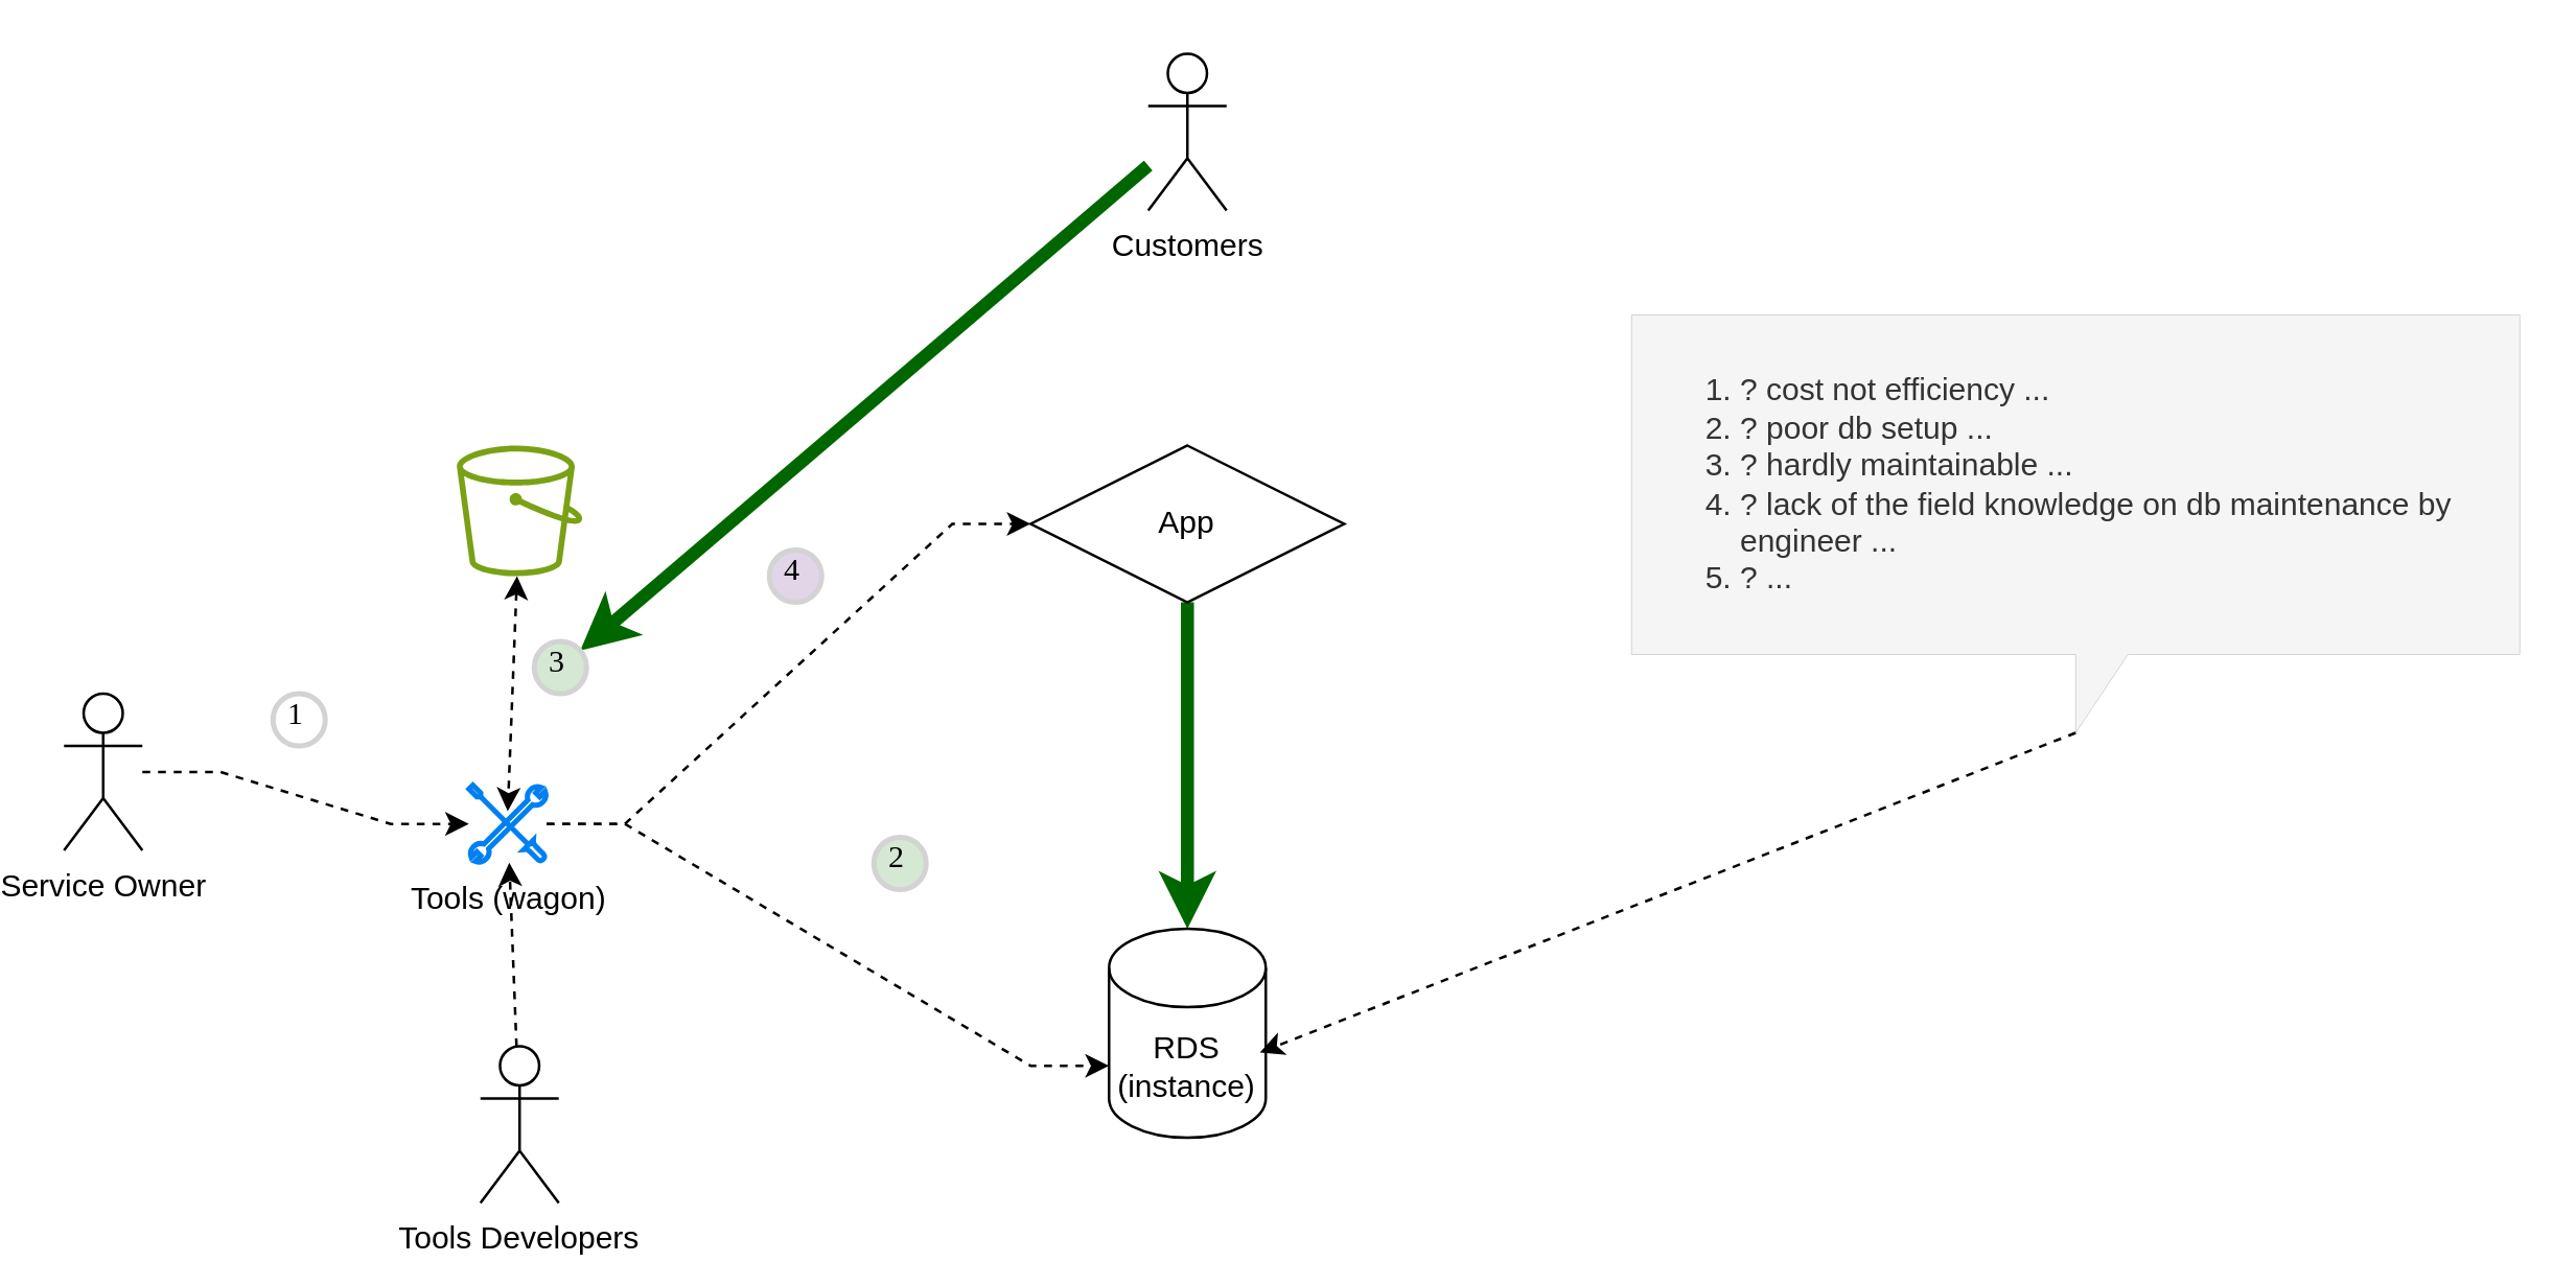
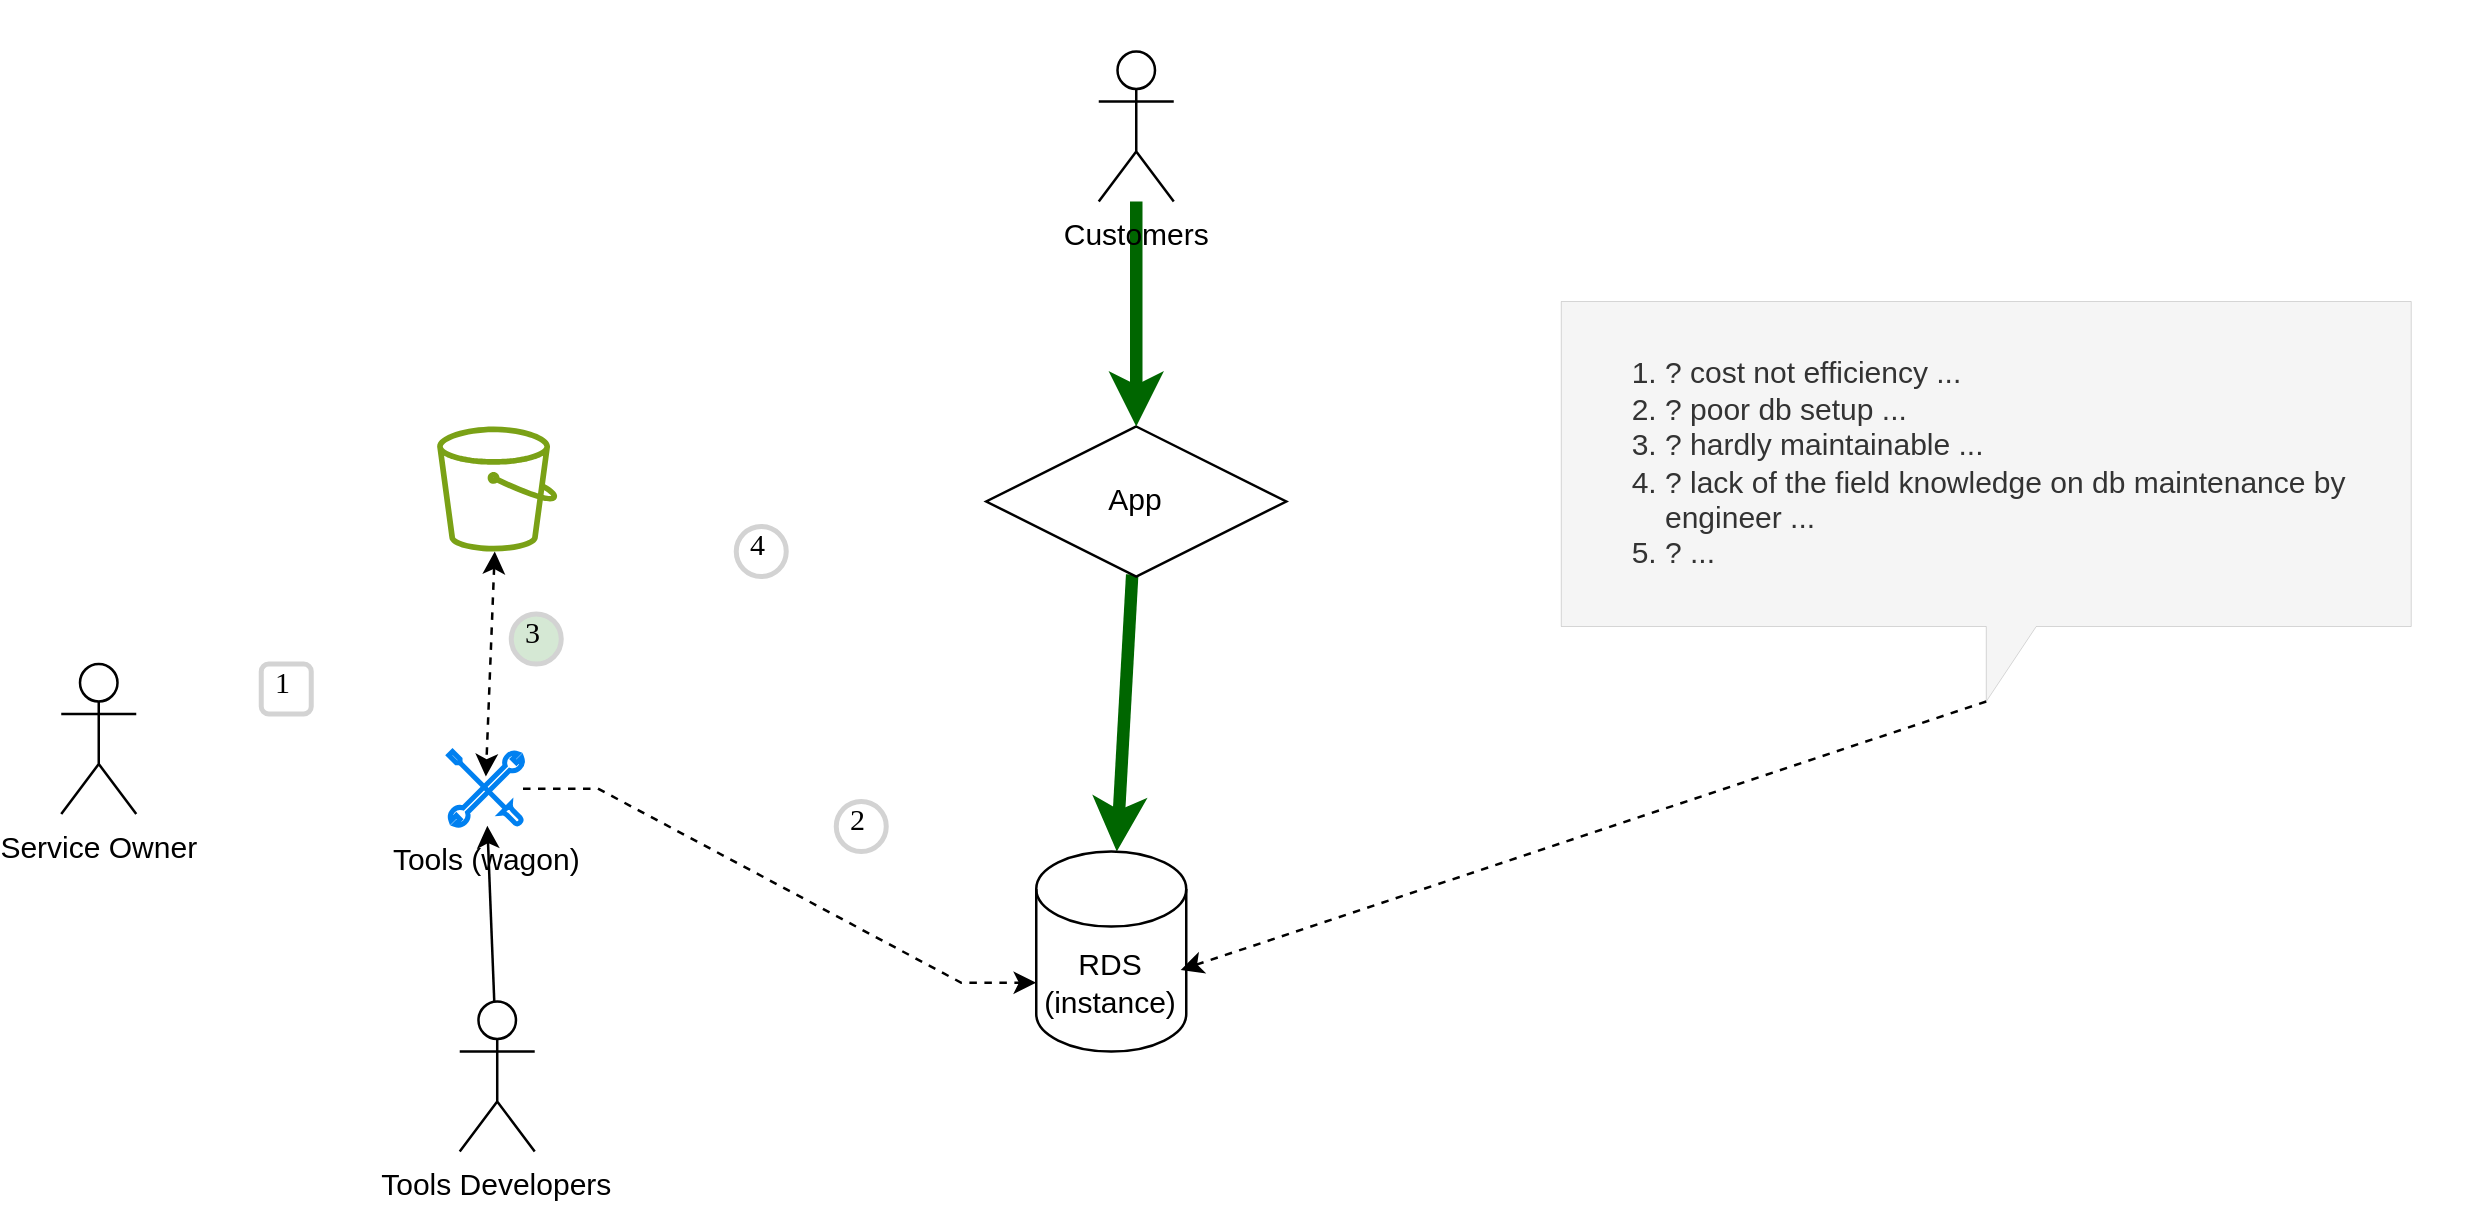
- <mxCell id="5" style="edgeStyle=none;rounded=0;orthogonalLoop=1;jettySize=auto;html=1;strokeWidth=5;strokeColor=#006600;" parent="1" source="6" target="18" edge="1"><mxGeometry relative="1" as="geometry" /></mxCell>
+ <mxCell id="5" style="edgeStyle=none;rounded=0;orthogonalLoop=1;jettySize=auto;html=1;entryX=0.5;entryY=0;entryDx=0;entryDy=0;strokeWidth=5;strokeColor=#006600;" parent="1" source="6" target="3" edge="1"><mxGeometry relative="1" as="geometry" /></mxCell>
- <mxCell id="19" value="4" style="ellipse;whiteSpace=wrap;html=1;aspect=fixed;strokeWidth=2;fontFamily=Tahoma;spacingBottom=4;spacingRight=2;strokeColor=#d3d3d3;fillColor=#e1d5e7;" parent="1" vertex="1"><mxGeometry x="290" y="210" width="20" height="20" as="geometry" /></mxCell>
+ <mxCell id="19" value="4" style="ellipse;whiteSpace=wrap;html=1;aspect=fixed;strokeWidth=2;fontFamily=Tahoma;spacingBottom=4;spacingRight=2;strokeColor=#d3d3d3;" parent="1" vertex="1"><mxGeometry x="290" y="210" width="20" height="20" as="geometry" /></mxCell>
- <mxCell id="7" style="edgeStyle=entityRelationEdgeStyle;rounded=0;orthogonalLoop=1;jettySize=auto;html=1;entryX=0;entryY=0.5;entryDx=0;entryDy=0;dashed=1;" parent="1" source="8" target="3" edge="1"><mxGeometry relative="1" as="geometry" /></mxCell>
- <mxCell id="16" value="1" style="ellipse;whiteSpace=wrap;html=1;aspect=fixed;strokeWidth=2;fontFamily=Tahoma;spacingBottom=4;spacingRight=2;strokeColor=#d3d3d3;" parent="1" vertex="1"><mxGeometry x="100" y="265" width="20" height="20" as="geometry" /></mxCell>
+ <mxCell id="16" value="1" style="whiteSpace=wrap;html=1;aspect=fixed;strokeWidth=2;fontFamily=Tahoma;spacingBottom=4;spacingRight=2;strokeColor=#d3d3d3;rounded=1;" parent="1" vertex="1"><mxGeometry x="100" y="265" width="20" height="20" as="geometry" /></mxCell>
- <mxCell id="10" style="edgeStyle=entityRelationEdgeStyle;rounded=0;orthogonalLoop=1;jettySize=auto;html=1;dashed=1;" parent="1" source="11" target="8" edge="1"><mxGeometry relative="1" as="geometry" /></mxCell>
- <mxCell id="17" value="2" style="ellipse;whiteSpace=wrap;html=1;aspect=fixed;strokeWidth=2;fontFamily=Tahoma;spacingBottom=4;spacingRight=2;strokeColor=#d3d3d3;fillColor=#d5e8d4;" parent="1" vertex="1"><mxGeometry x="330" y="320" width="20" height="20" as="geometry" /></mxCell>
+ <mxCell id="17" value="2" style="ellipse;whiteSpace=wrap;html=1;aspect=fixed;strokeWidth=2;fontFamily=Tahoma;spacingBottom=4;spacingRight=2;strokeColor=#d3d3d3;" parent="1" vertex="1"><mxGeometry x="330" y="320" width="20" height="20" as="geometry" /></mxCell>
- <mxCell id="12" style="edgeStyle=none;rounded=0;orthogonalLoop=1;jettySize=auto;html=1;dashed=1;" parent="1" source="13" target="8" edge="1"><mxGeometry relative="1" as="geometry" /></mxCell>
+ <mxCell id="12" style="edgeStyle=none;rounded=0;orthogonalLoop=1;jettySize=auto;html=1;dashed=0;" parent="1" source="13" target="8" edge="1"><mxGeometry relative="1" as="geometry" /></mxCell>
- <mxCell id="4" value="RDS&lt;br&gt;(instance)" style="shape=cylinder3;whiteSpace=wrap;html=1;boundedLbl=1;backgroundOutline=1;size=15;" parent="1" vertex="1"><mxGeometry x="420" y="355" width="60" height="80" as="geometry" /></mxCell>
+ <mxCell id="4" value="RDS&lt;br&gt;(instance)" style="shape=cylinder3;whiteSpace=wrap;html=1;boundedLbl=1;backgroundOutline=1;size=15;" parent="1" vertex="1"><mxGeometry x="410" y="340" width="60" height="80" as="geometry" /></mxCell>
